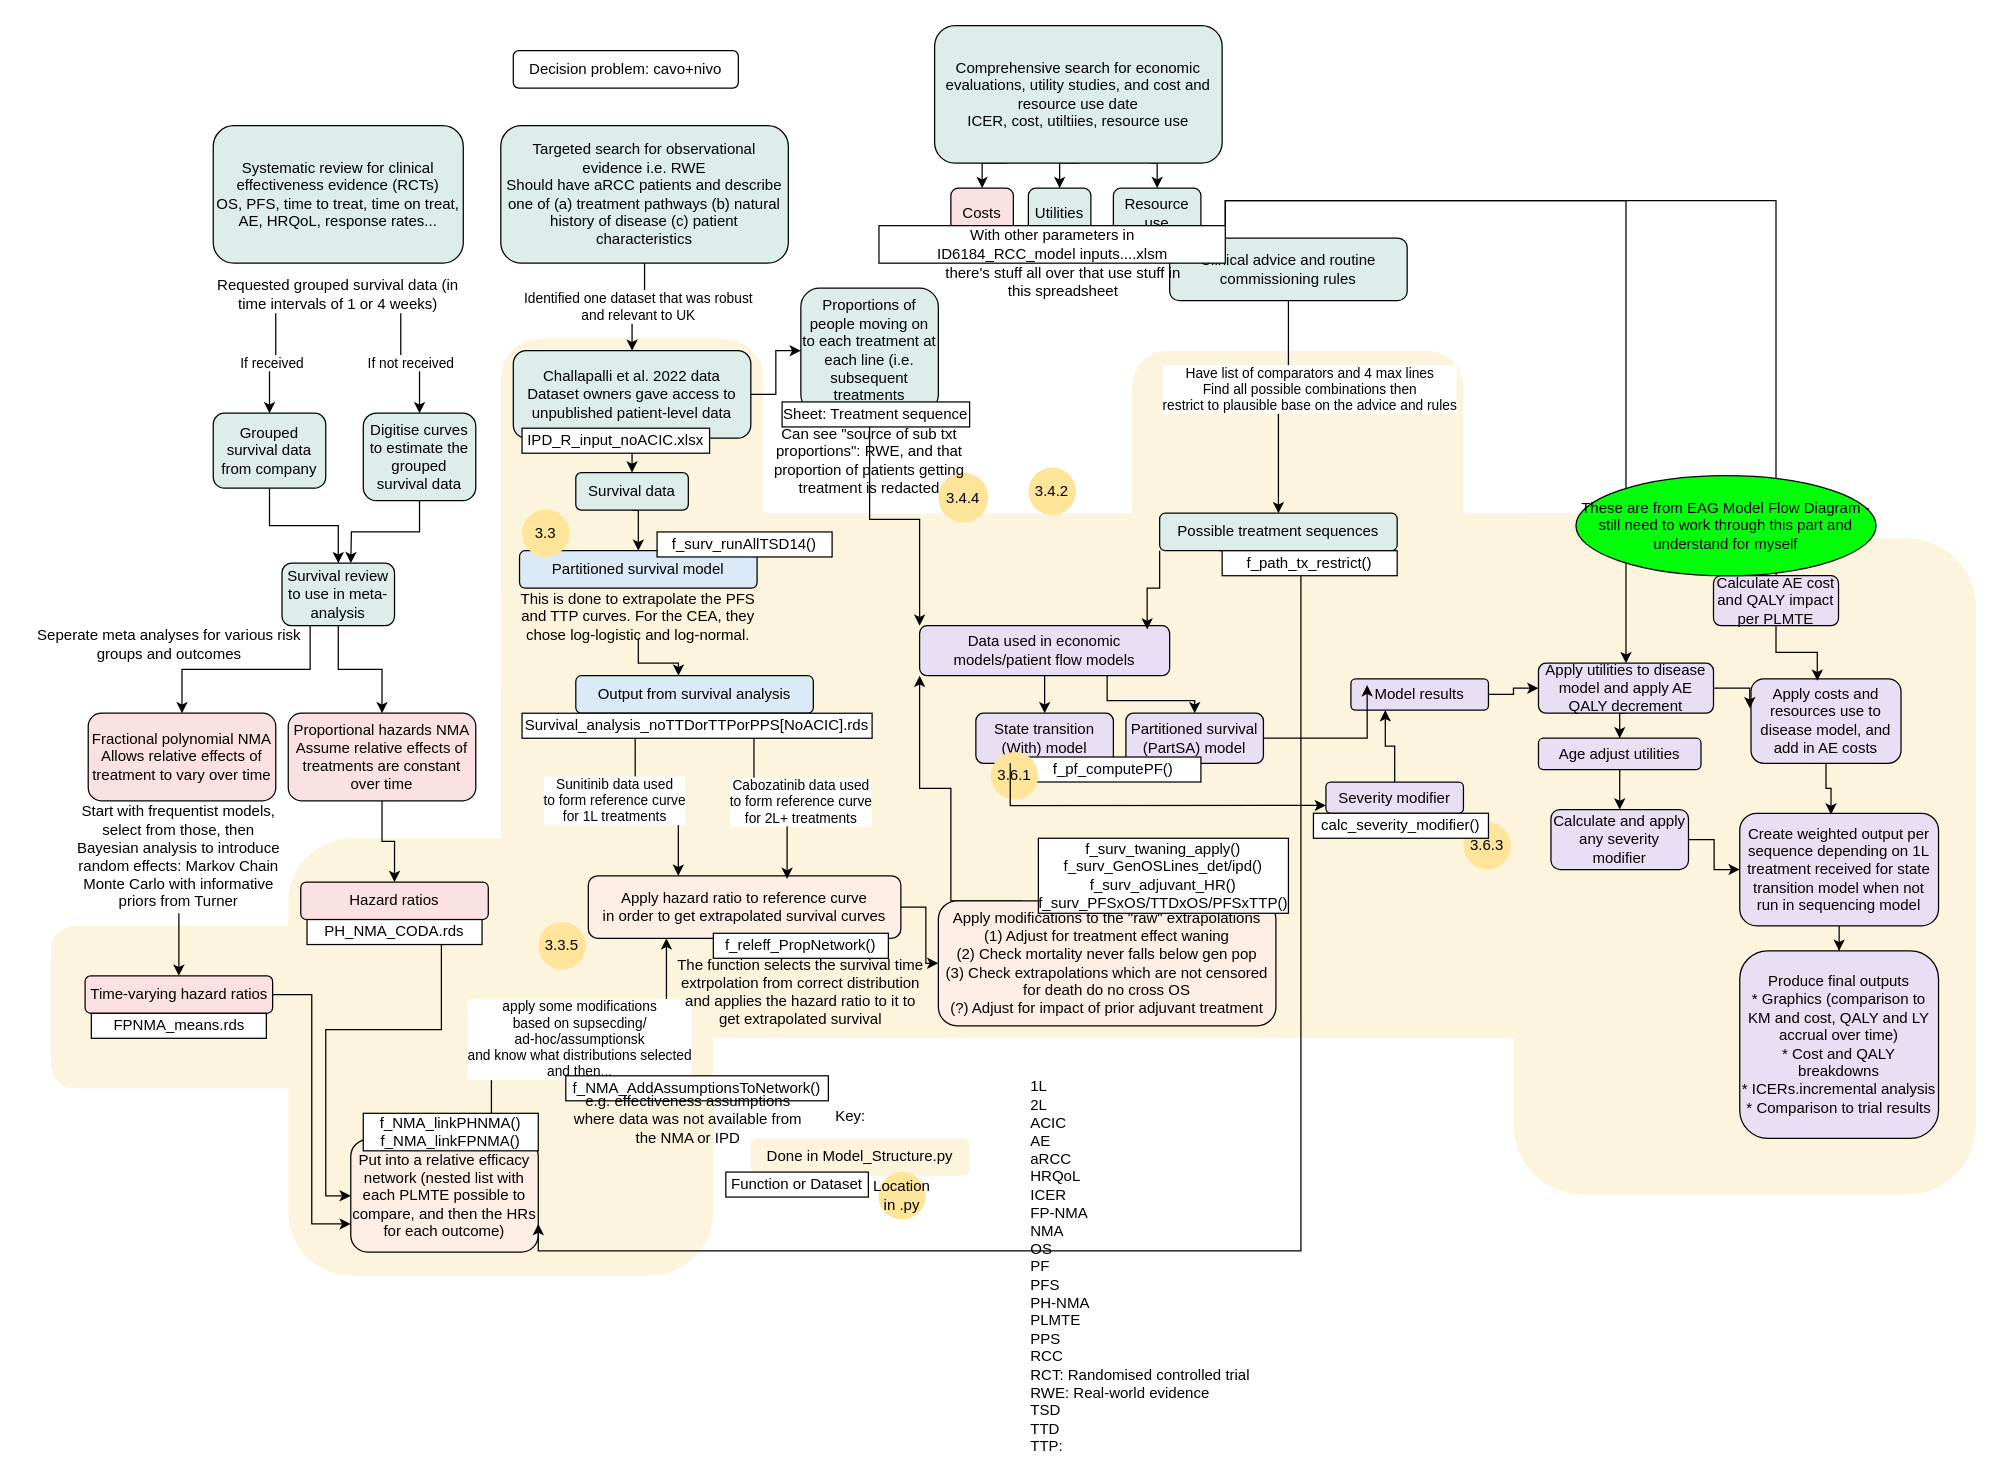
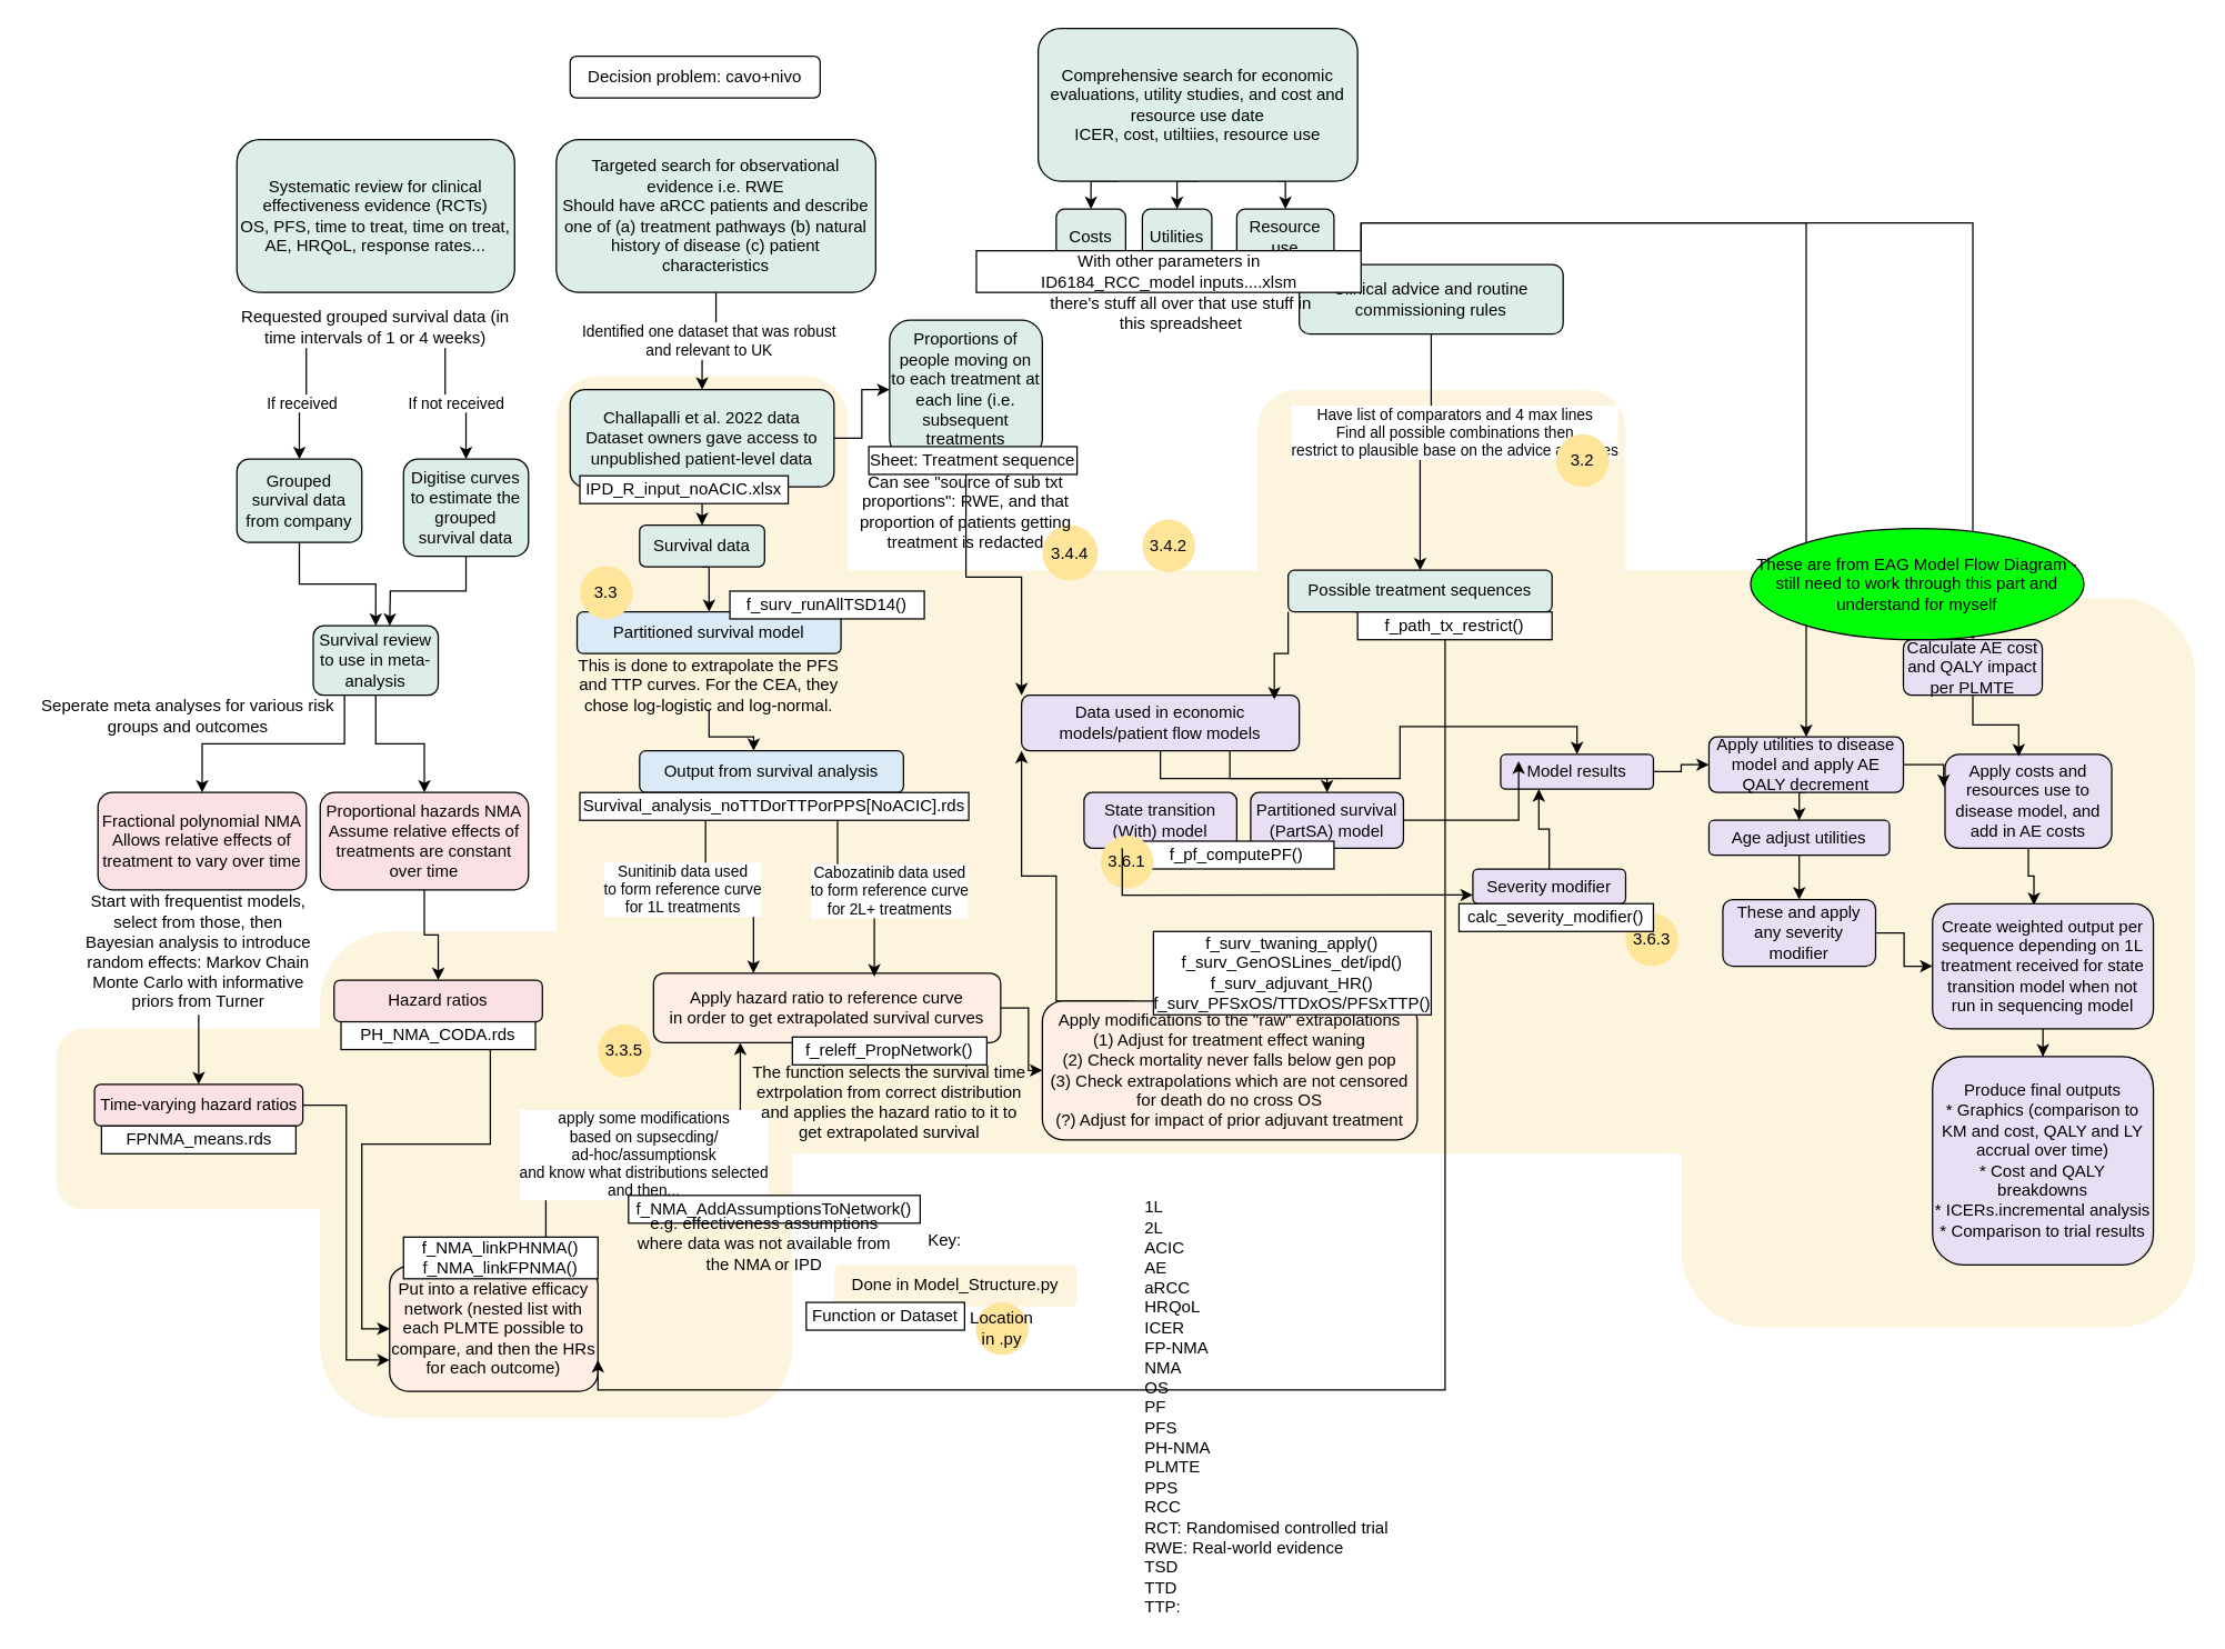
- <mxCell id="20" value="Costs" style="rounded=1;whiteSpace=wrap;html=1;fillColor=#fce1e4;" vertex="1" parent="1"><mxGeometry x="760" y="150" width="50" height="40" as="geometry" /></mxCell>
+ <mxCell id="20" value="Costs" style="rounded=1;whiteSpace=wrap;html=1;fillColor=#DDEDEA;" vertex="1" parent="1"><mxGeometry x="760" y="150" width="50" height="40" as="geometry" /></mxCell>
+ <mxCell id="81" value="3.2" style="ellipse;whiteSpace=wrap;html=1;aspect=fixed;fillColor=#FFE599;strokeColor=none;" vertex="1" parent="1"><mxGeometry x="1120" y="312" width="38" height="38" as="geometry" /></mxCell>
- <mxCell id="54" style="edgeStyle=orthogonalEdgeStyle;rounded=0;orthogonalLoop=1;jettySize=auto;html=1;exitX=0.5;exitY=1;exitDx=0;exitDy=0;entryX=0.5;entryY=0;entryDx=0;entryDy=0;" edge="1" parent="1" source="56" target="57"><mxGeometry relative="1" as="geometry" /></mxCell>
+ <mxCell id="54" style="edgeStyle=orthogonalEdgeStyle;rounded=0;orthogonalLoop=1;jettySize=auto;html=1;exitX=0.5;exitY=1;exitDx=0;exitDy=0;" edge="1" parent="1" source="56" target="96"><mxGeometry relative="1" as="geometry" /></mxCell>
- <mxCell id="116" value="Calculate and apply any severity modifier" style="rounded=1;whiteSpace=wrap;html=1;fillColor=#E8DFF5;" vertex="1" parent="1"><mxGeometry x="1240" y="647" width="110" height="48" as="geometry" /></mxCell>
+ <mxCell id="116" value="These and apply any severity modifier" style="rounded=1;whiteSpace=wrap;html=1;fillColor=#E8DFF5;" vertex="1" parent="1"><mxGeometry x="1240" y="647" width="110" height="48" as="geometry" /></mxCell>
